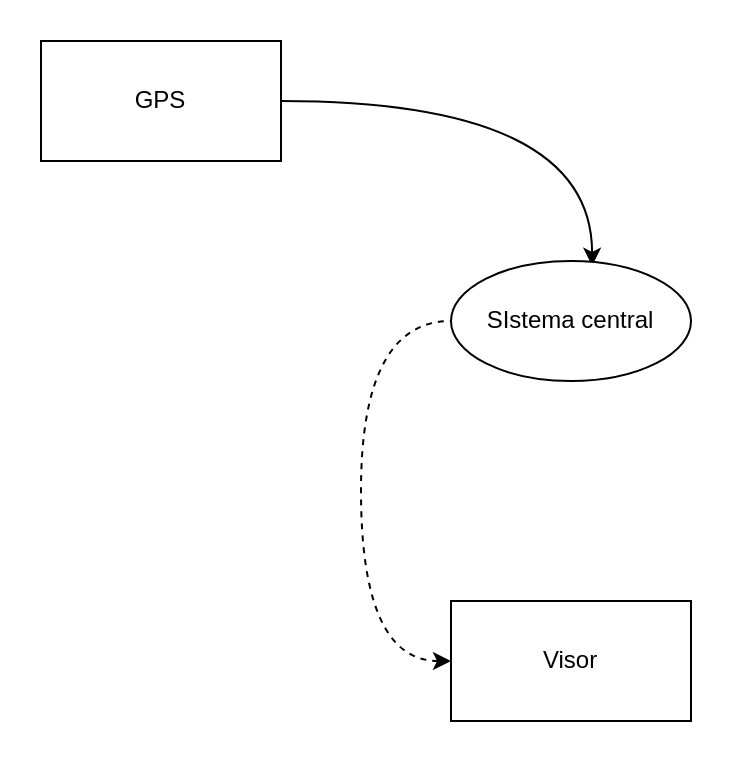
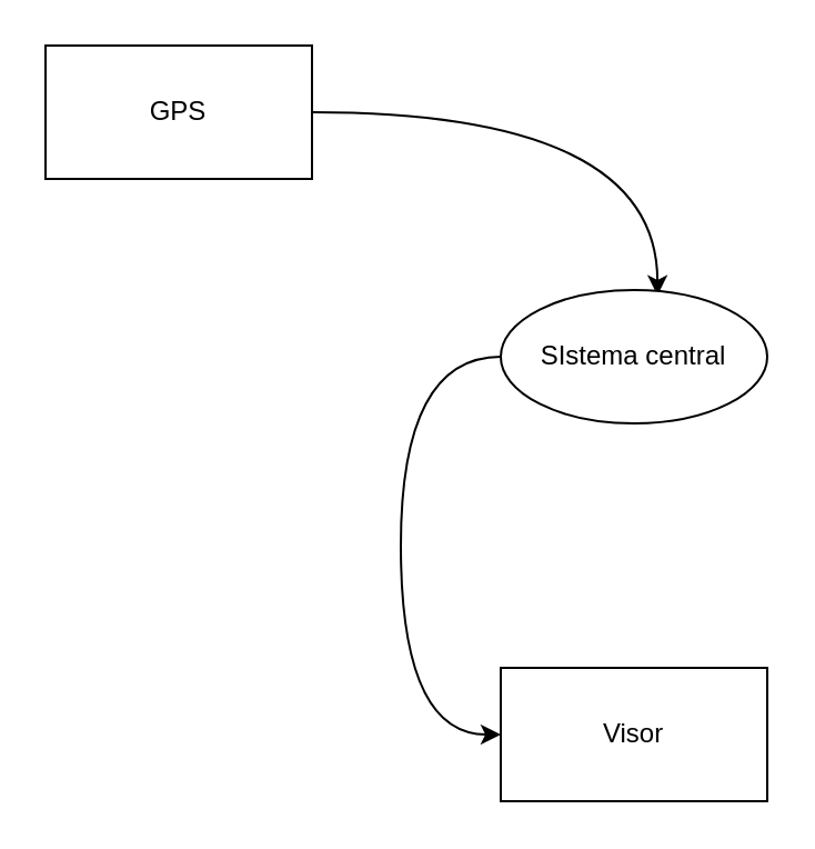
- <mxCell id="3" style="edgeStyle=orthogonalEdgeStyle;orthogonalLoop=1;jettySize=auto;html=1;entryX=0;entryY=0.5;entryDx=0;entryDy=0;exitX=0;exitY=0.5;exitDx=0;exitDy=0;curved=1;startArrow=classic;startFill=1;endArrow=none;endFill=0;dashed=1;" edge="1" parent="1" source="5" target="6"><mxGeometry relative="1" as="geometry"><Array as="points"><mxPoint x="180" y="330" /><mxPoint x="180" y="160" /></Array></mxGeometry></mxCell>
+ <mxCell id="3" style="edgeStyle=orthogonalEdgeStyle;orthogonalLoop=1;jettySize=auto;html=1;entryX=0;entryY=0.5;entryDx=0;entryDy=0;exitX=0;exitY=0.5;exitDx=0;exitDy=0;curved=1;startArrow=classic;startFill=1;endArrow=none;endFill=0;" edge="1" parent="1" source="5" target="6"><mxGeometry relative="1" as="geometry"><Array as="points"><mxPoint x="180" y="330" /><mxPoint x="180" y="160" /></Array></mxGeometry></mxCell>
